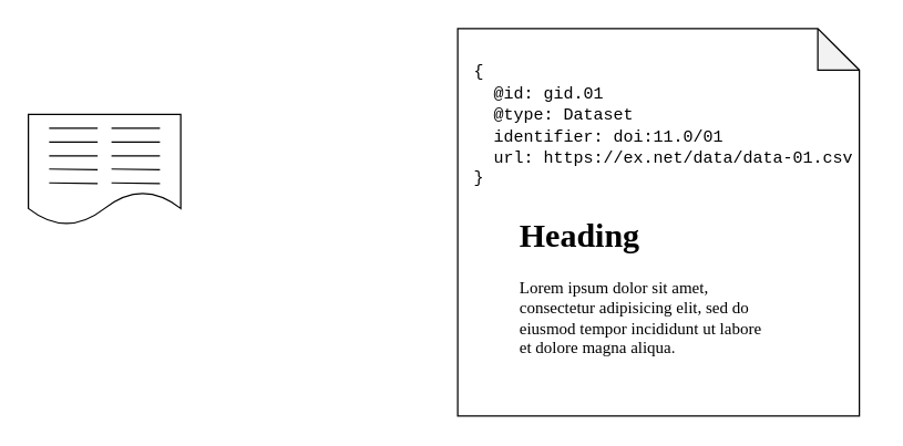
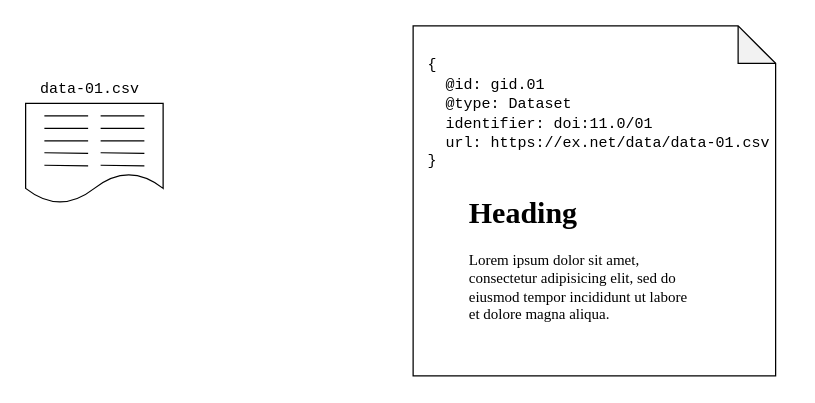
+ <mxCell id="17" value="&lt;font face=&quot;Cousine&quot; data-font-src=&quot;https://fonts.googleapis.com/css?family=Cousine&quot;&gt;data-01.csv&lt;/font&gt;" style="text;html=1;align=left;verticalAlign=middle;resizable=0;points=[];autosize=1;fontFamily=Verdana;" vertex="1" parent="2"><mxGeometry x="10" width="90" height="20" as="geometry" /></mxCell>
